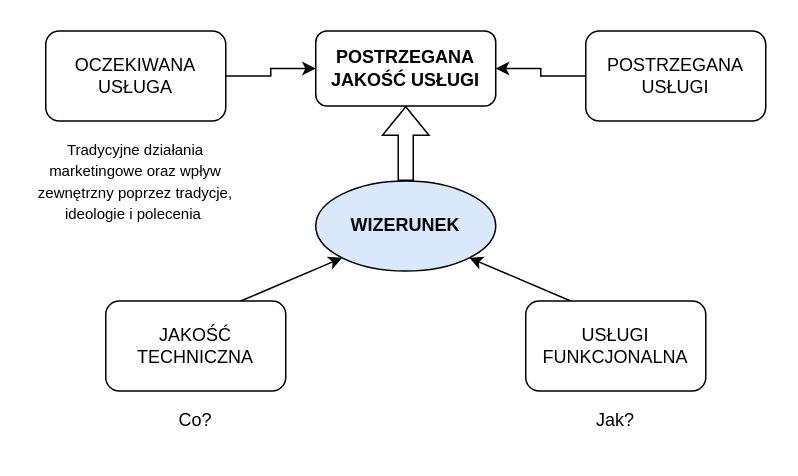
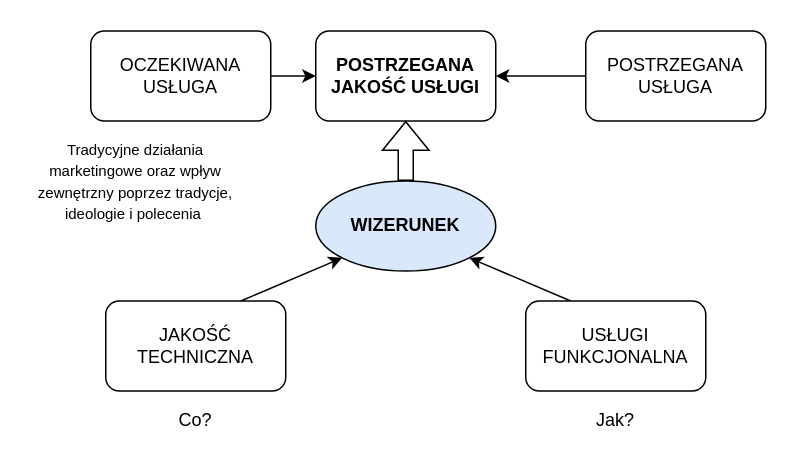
- <mxCell id="4" value="&lt;b style=&quot;&quot;&gt;POSTRZEGANA JAKOŚĆ USŁUGI&lt;/b&gt;" style="rounded=1;whiteSpace=wrap;html=1;" parent="1" vertex="1"><mxGeometry x="210" y="20" width="120" height="50" as="geometry" /></mxCell>
+ <mxCell id="4" value="&lt;b style=&quot;&quot;&gt;POSTRZEGANA JAKOŚĆ USŁUGI&lt;/b&gt;" style="rounded=1;whiteSpace=wrap;html=1;" parent="1" vertex="1"><mxGeometry x="210" y="20" width="120" height="60" as="geometry" /></mxCell>
- <mxCell id="8" value="OCZEKIWANA&lt;br&gt;USŁUGA" style="whiteSpace=wrap;html=1;rounded=1;" vertex="1" parent="1"><mxGeometry x="30" y="20" width="120" height="60" as="geometry" /></mxCell>
+ <mxCell id="8" value="OCZEKIWANA&lt;br&gt;USŁUGA" style="whiteSpace=wrap;html=1;rounded=1;" vertex="1" parent="1"><mxGeometry x="60" y="20" width="120" height="60" as="geometry" /></mxCell>
- <mxCell id="7" value="POSTRZEGANA&lt;br&gt;USŁUGI" style="whiteSpace=wrap;html=1;rounded=1;" vertex="1" parent="1"><mxGeometry x="390" y="20" width="120" height="60" as="geometry" /></mxCell>
+ <mxCell id="7" value="POSTRZEGANA&lt;br&gt;USŁUGA" style="whiteSpace=wrap;html=1;rounded=1;" vertex="1" parent="1"><mxGeometry x="390" y="20" width="120" height="60" as="geometry" /></mxCell>
